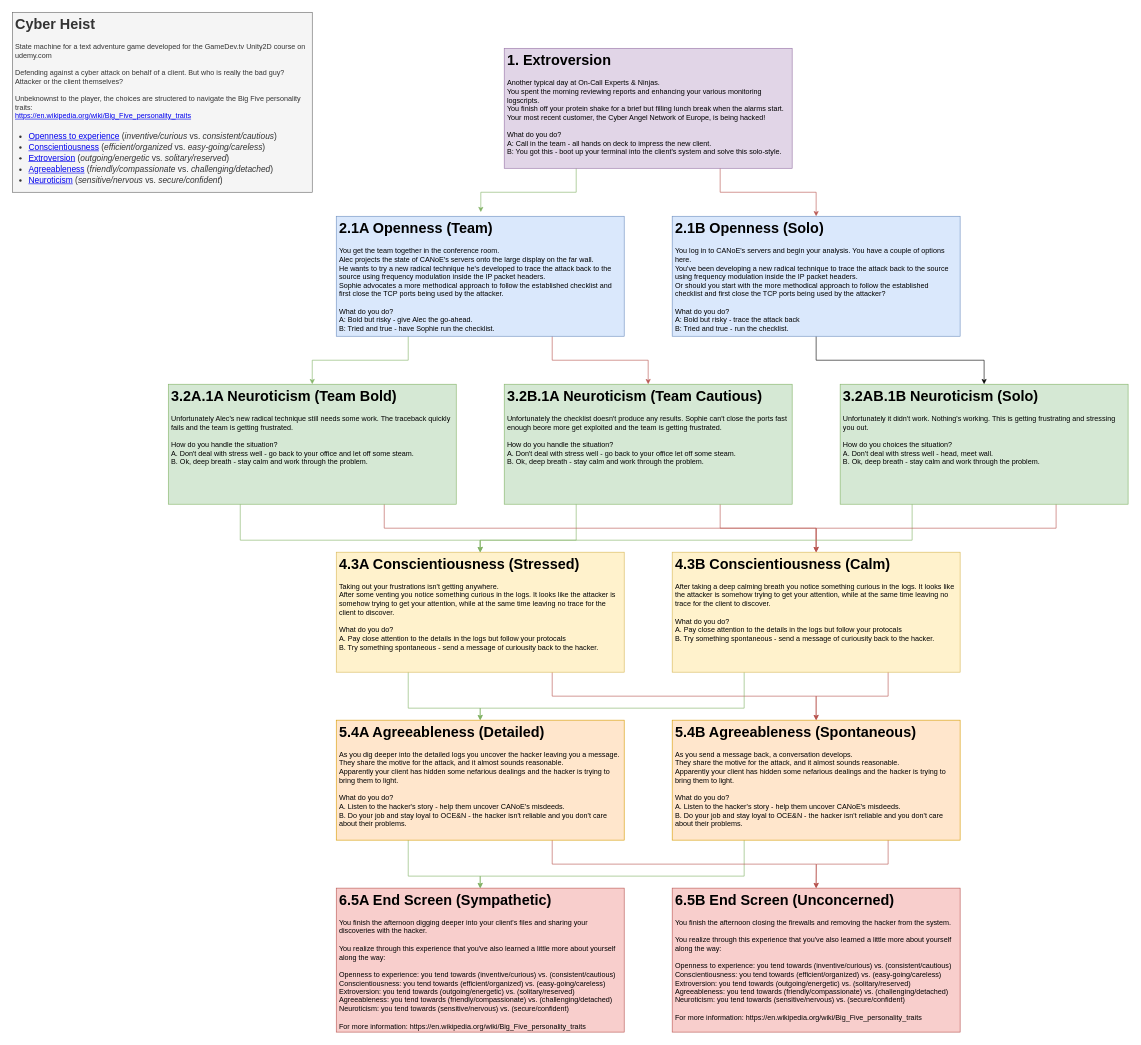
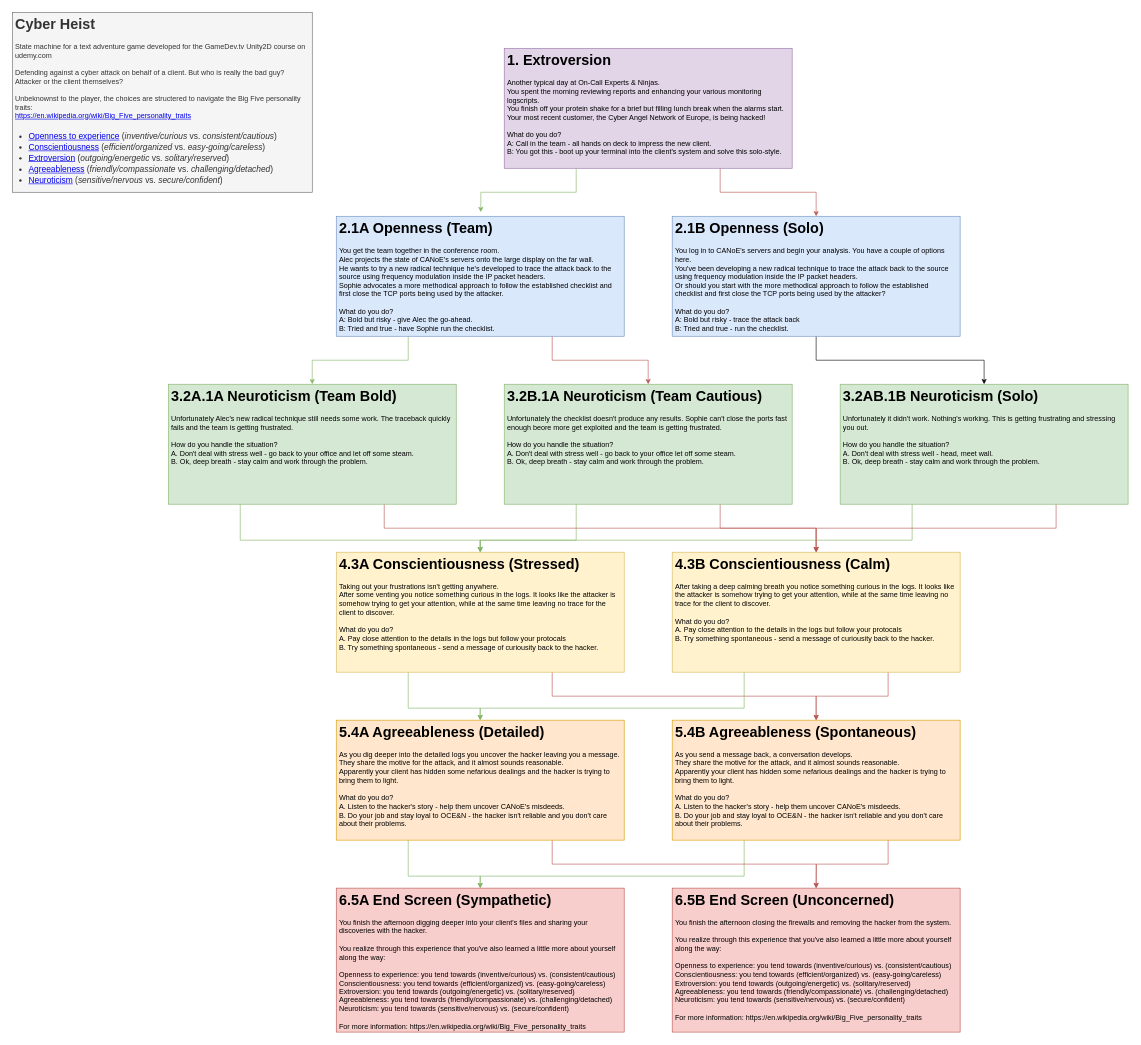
- <mxCell id="25" value="&lt;p style=&quot;line-height: 100%&quot;&gt;&lt;/p&gt;&lt;h1&gt;3.2AB.1B Neuroticism (Solo)&lt;/h1&gt;&lt;div&gt;Unfortunately it didn't work. Nothing's working. This is getting frustrating and stressing you out.&lt;/div&gt;&lt;div&gt;&lt;br&gt;&lt;/div&gt;&lt;div&gt;How do you choices the situation?&lt;/div&gt;&lt;div&gt;A. Don't deal with stress well - head, meet wall.&lt;/div&gt;&lt;div&gt;B. Ok, deep breath - stay calm and work through the problem.&lt;/div&gt;&lt;p&gt;&lt;/p&gt;" style="text;html=1;strokeColor=#82b366;fillColor=#d5e8d4;spacing=5;spacingTop=-20;whiteSpace=wrap;overflow=hidden;rounded=0;verticalAlign=top;direction=south;" vertex="1" parent="1"><mxGeometry x="1400" y="640" width="480" height="200" as="geometry" /></mxCell>
+ <mxCell id="25" value="&lt;p style=&quot;line-height: 100%&quot;&gt;&lt;/p&gt;&lt;h1&gt;3.2AB.1B Neuroticism (Solo)&lt;/h1&gt;&lt;div&gt;Unfortunately it didn't work. Nothing's working. This is getting frustrating and stressing you out.&lt;/div&gt;&lt;div&gt;&lt;br&gt;&lt;/div&gt;&lt;div&gt;How do you handle the situation?&lt;/div&gt;&lt;div&gt;A. Don't deal with stress well - head, meet wall.&lt;/div&gt;&lt;div&gt;B. Ok, deep breath - stay calm and work through the problem.&lt;/div&gt;&lt;p&gt;&lt;/p&gt;" style="text;html=1;strokeColor=#82b366;fillColor=#d5e8d4;spacing=5;spacingTop=-20;whiteSpace=wrap;overflow=hidden;rounded=0;verticalAlign=top;direction=south;" vertex="1" parent="1"><mxGeometry x="1400" y="640" width="480" height="200" as="geometry" /></mxCell>
